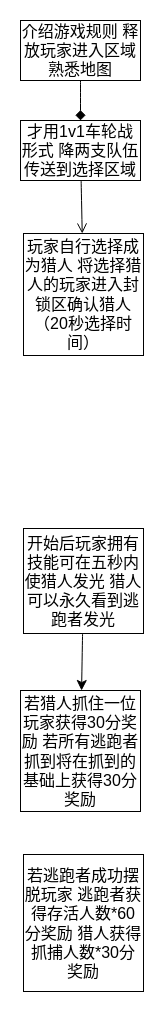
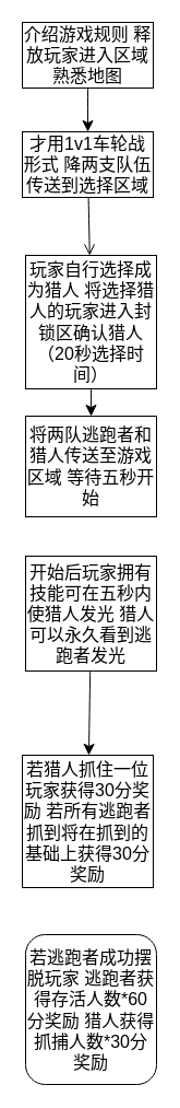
- <mxCell id="2" value="" style="edgeStyle=none;curved=1;rounded=0;orthogonalLoop=1;jettySize=auto;html=1;fontSize=12;startSize=8;endSize=8;endArrow=diamond;" edge="1" parent="1" source="3" target="5"><mxGeometry relative="1" as="geometry" /></mxCell>
+ <mxCell id="2" value="" style="edgeStyle=none;curved=1;rounded=0;orthogonalLoop=1;jettySize=auto;html=1;fontSize=12;startSize=8;endSize=8;" edge="1" parent="1" source="3" target="5"><mxGeometry relative="1" as="geometry" /></mxCell>
+ <mxCell id="6" value="" style="edgeStyle=none;curved=1;rounded=0;orthogonalLoop=1;jettySize=auto;html=1;fontSize=12;startSize=8;endSize=8;" edge="1" parent="1" source="7" target="8"><mxGeometry relative="1" as="geometry" /></mxCell>
+ <mxCell id="8" value="将两队逃跑者和猎人传送至游戏区域 等待五秒开始" style="whiteSpace=wrap;html=1;fontSize=16;" vertex="1" parent="1"><mxGeometry x="23" y="380" width="120" height="92" as="geometry" /></mxCell>
- <mxCell id="10" value="开始后玩家拥有技能可在五秒内使猎人发光 猎人可以永久看到逃跑者发光" style="whiteSpace=wrap;html=1;fontSize=16;" vertex="1" parent="1"><mxGeometry x="23" y="528" width="120" height="105" as="geometry" /></mxCell>
+ <mxCell id="10" value="开始后玩家拥有技能可在五秒内使猎人发光 猎人可以永久看到逃跑者发光" style="whiteSpace=wrap;html=1;fontSize=16;" vertex="1" parent="1"><mxGeometry x="23" y="508" width="120" height="105" as="geometry" /></mxCell>
- <mxCell id="12" value="若逃跑者成功摆脱玩家 逃跑者获得存活人数*60分奖励 猎人获得抓捕人数*30分奖励" style="whiteSpace=wrap;html=1;fontSize=16;" vertex="1" parent="1"><mxGeometry x="23" y="854" width="120" height="137" as="geometry" /></mxCell>
+ <mxCell id="12" value="若逃跑者成功摆脱玩家 逃跑者获得存活人数*60分奖励 猎人获得抓捕人数*30分奖励" style="whiteSpace=wrap;html=1;fontSize=16;rounded=1;" vertex="1" parent="1"><mxGeometry x="23" y="854" width="120" height="137" as="geometry" /></mxCell>
